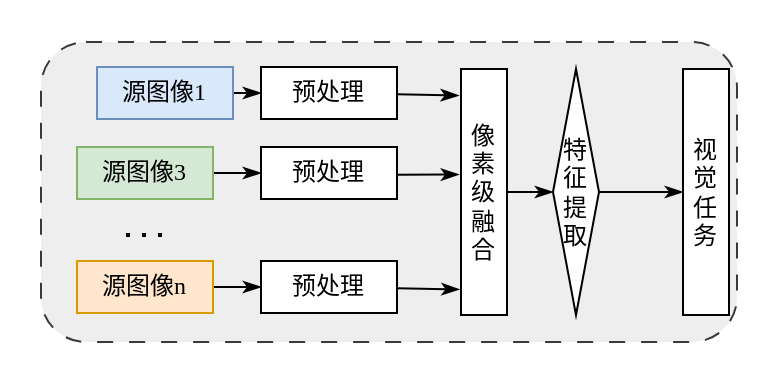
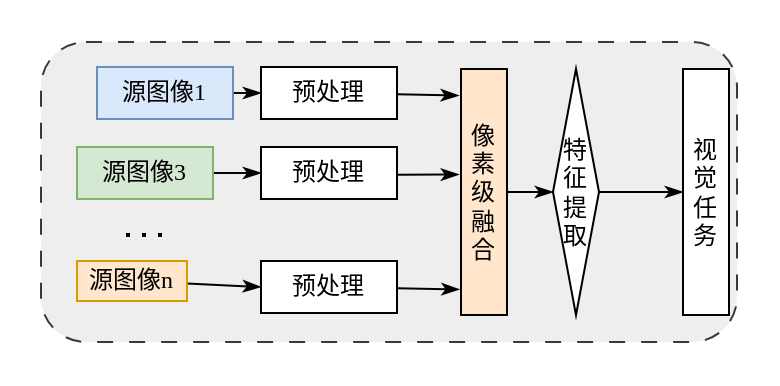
- <mxCell id="4" value="像素级融合" style="rounded=0;whiteSpace=wrap;html=1;fontFamily=宋体;fontSource=https%3A%2F%2Ffonts.googleapis.com%2Fcss%3Ffamily%3D%25E5%25AE%258B%25E4%25BD%2593;" parent="1" vertex="1"><mxGeometry x="230" y="34" width="23" height="123" as="geometry" /></mxCell>
+ <mxCell id="4" value="像素级融合" style="rounded=0;whiteSpace=wrap;html=1;fontFamily=宋体;fontSource=https%3A%2F%2Ffonts.googleapis.com%2Fcss%3Ffamily%3D%25E5%25AE%258B%25E4%25BD%2593;fillColor=#ffe6cc;" parent="1" vertex="1"><mxGeometry x="230" y="34" width="23" height="123" as="geometry" /></mxCell>
- <mxCell id="10" value="源图像n" style="rounded=0;whiteSpace=wrap;html=1;fontFamily=宋体;fontSource=https%3A%2F%2Ffonts.googleapis.com%2Fcss%3Ffamily%3D%25E5%25AE%258B%25E4%25BD%2593;fillColor=#ffe6cc;strokeColor=#d79b00;" vertex="1" parent="1"><mxGeometry x="38" y="130" width="68" height="26" as="geometry" /></mxCell>
+ <mxCell id="10" value="源图像n" style="rounded=0;whiteSpace=wrap;html=1;fontFamily=宋体;fontSource=https%3A%2F%2Ffonts.googleapis.com%2Fcss%3Ffamily%3D%25E5%25AE%258B%25E4%25BD%2593;fillColor=#ffe6cc;strokeColor=#d79b00;" vertex="1" parent="1"><mxGeometry x="38" y="130" width="55" height="20" as="geometry" /></mxCell>
